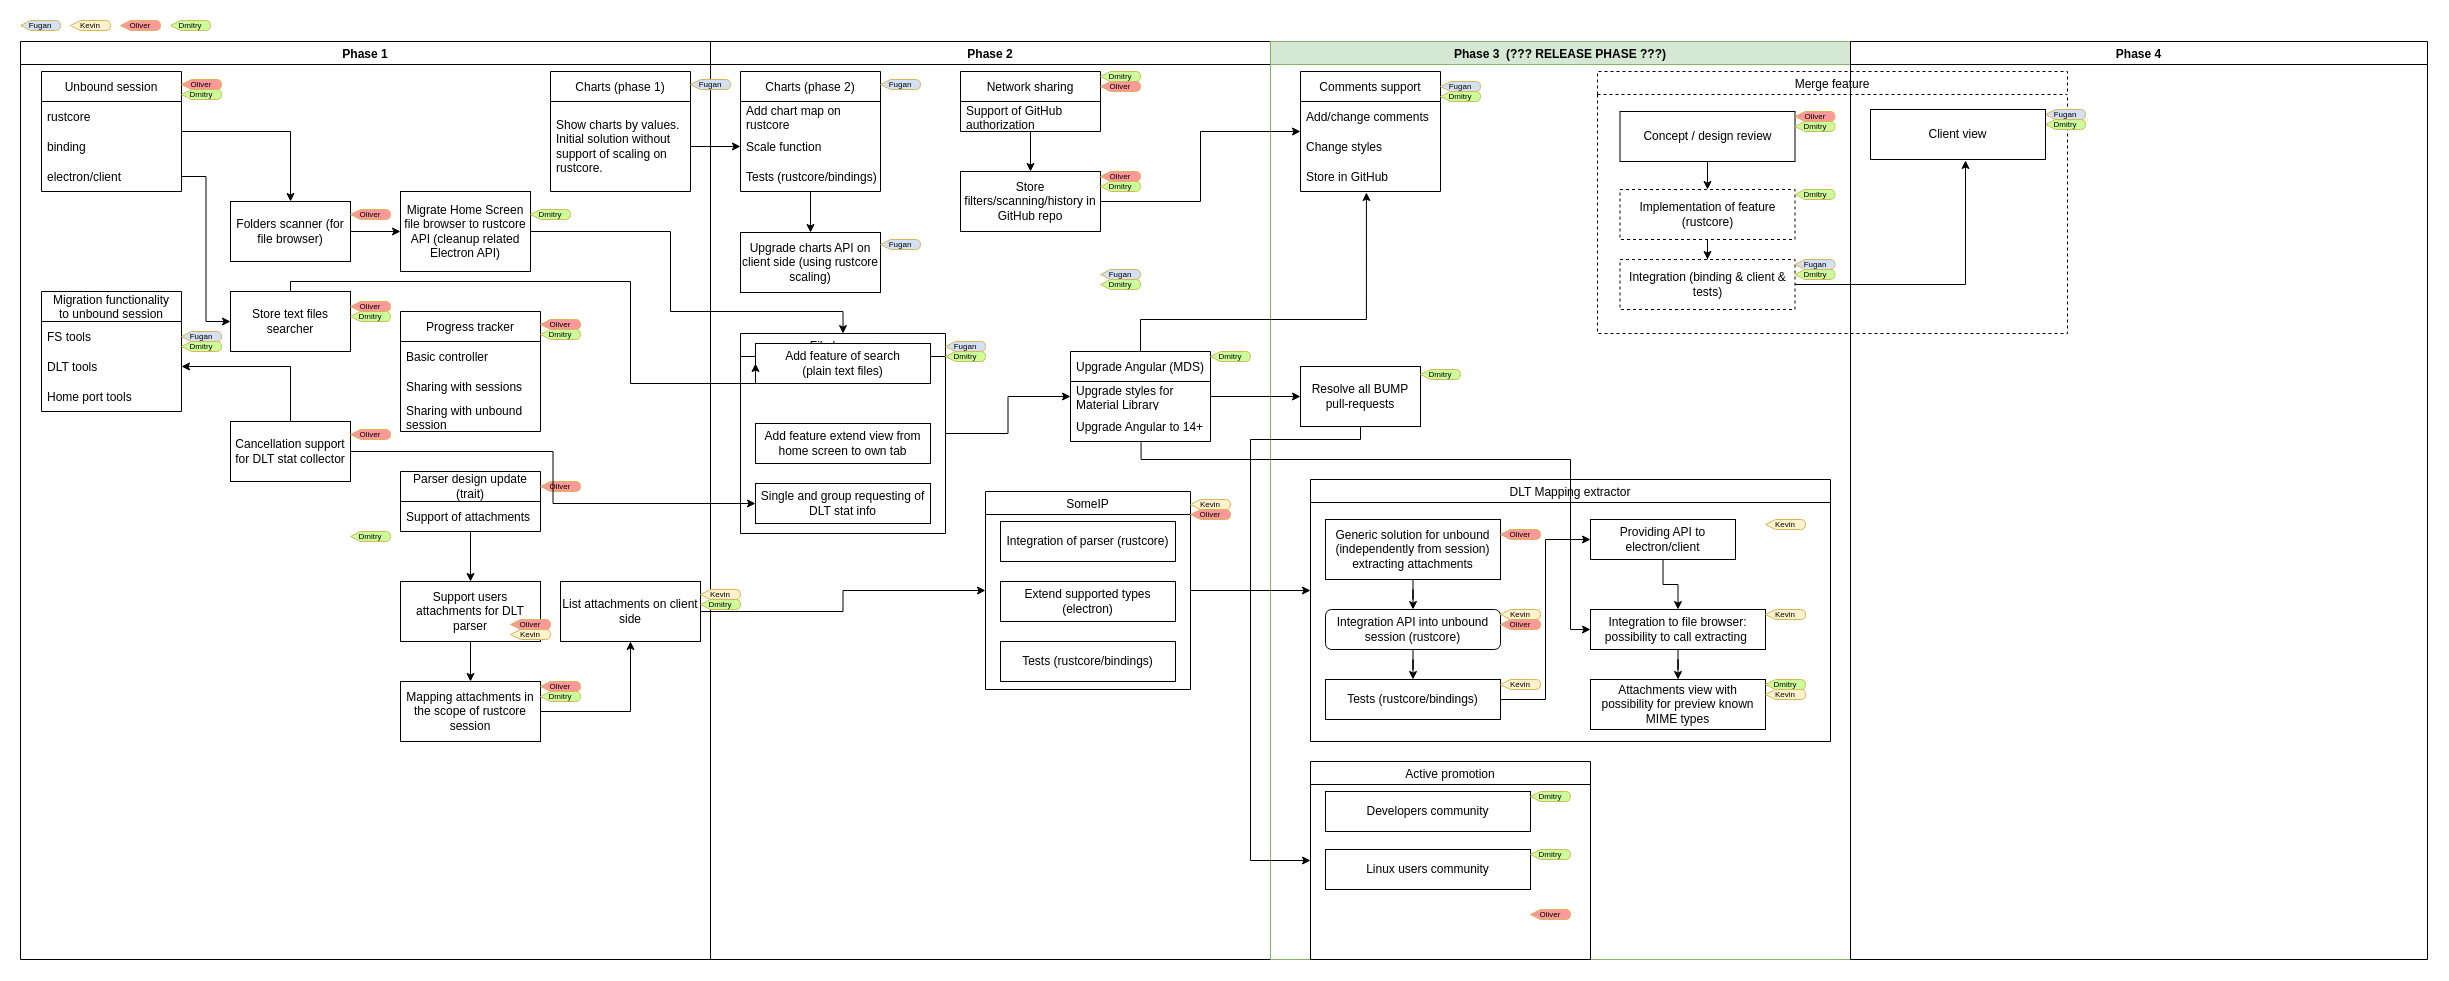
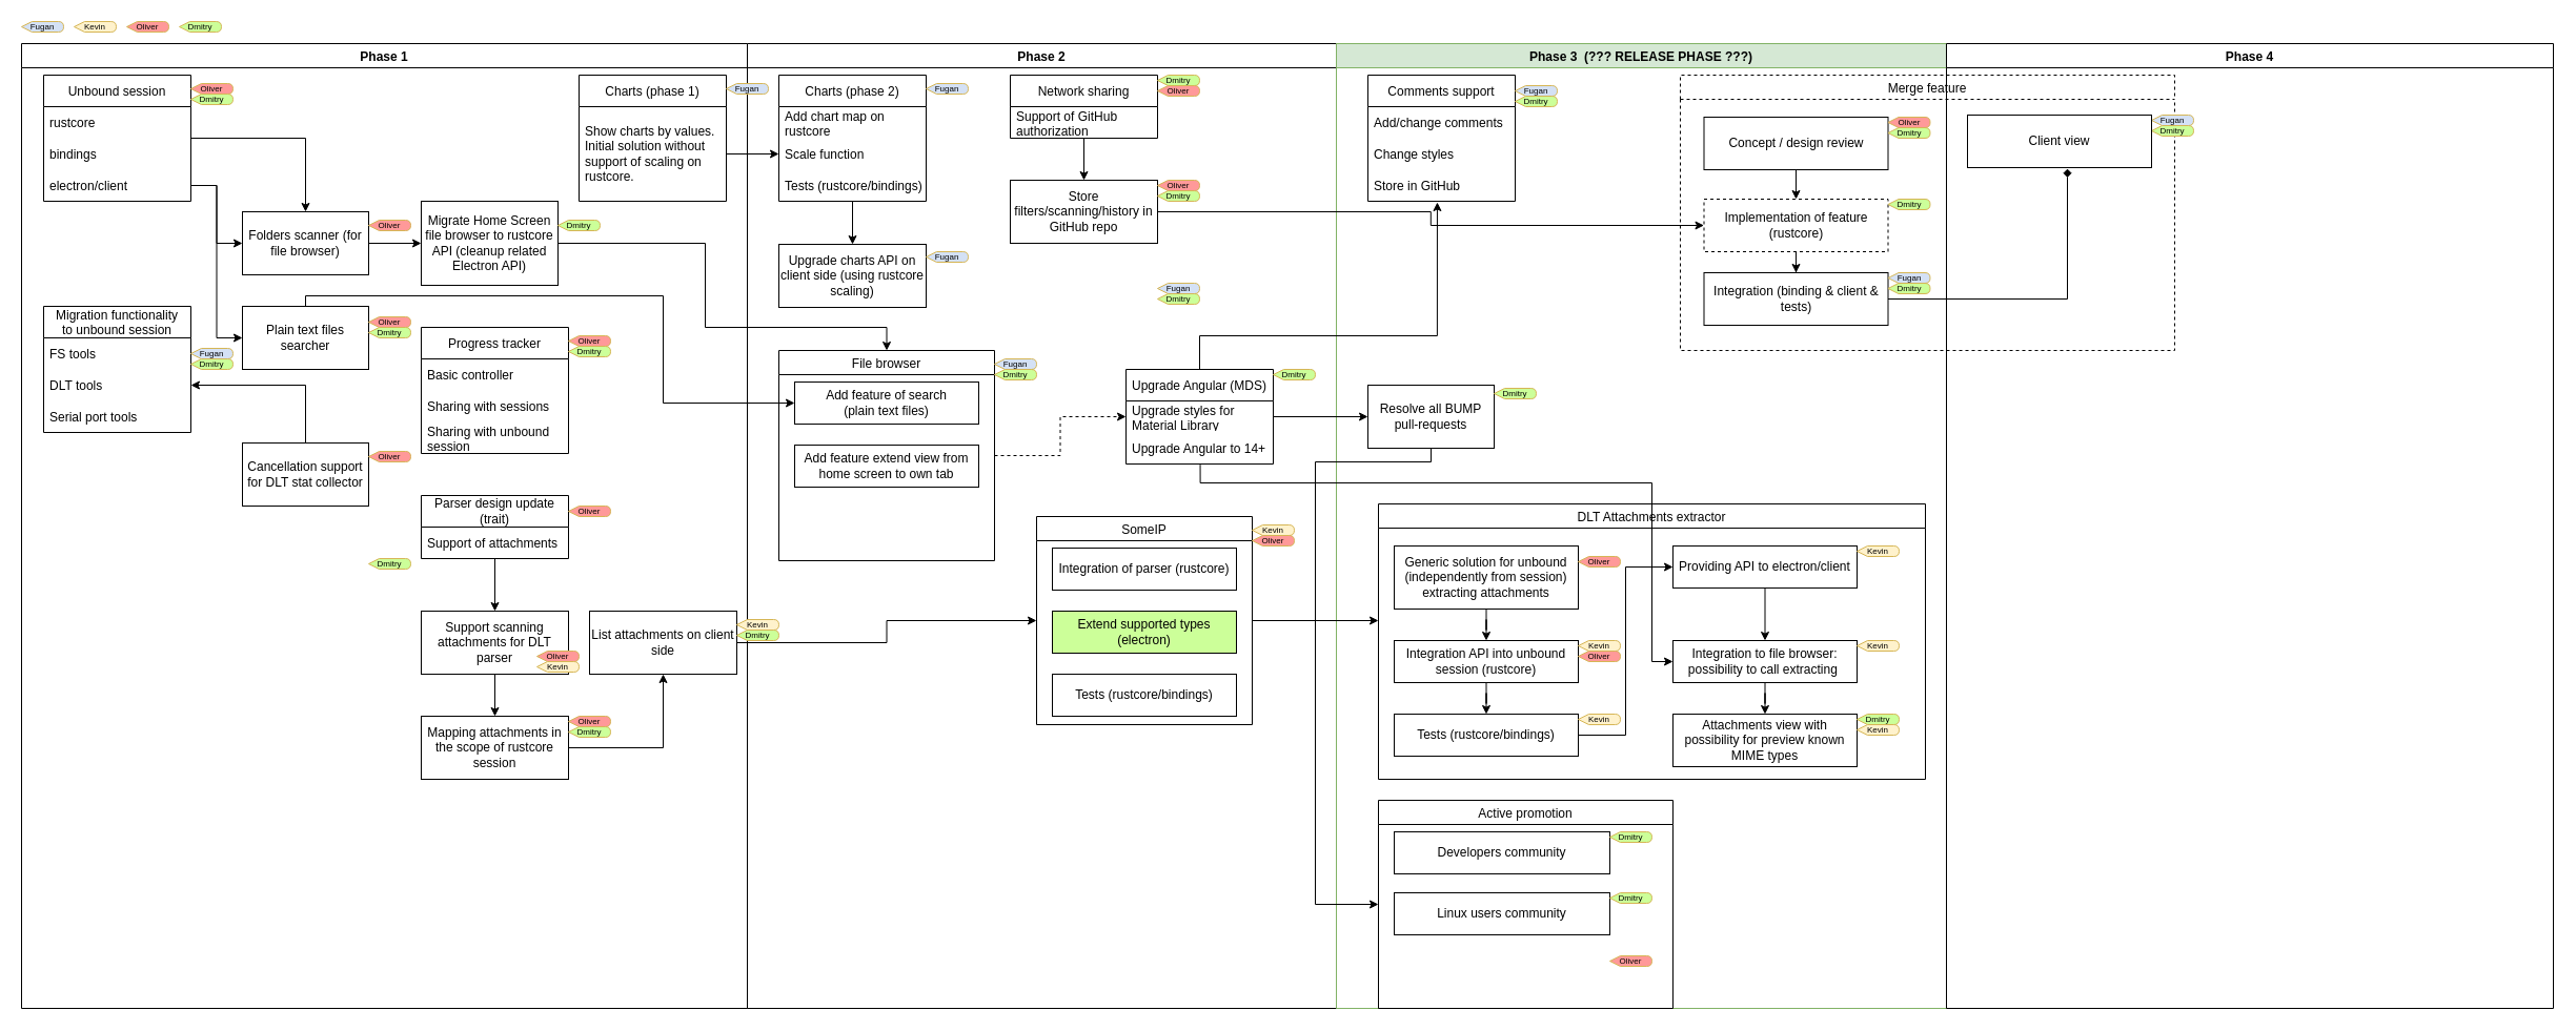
- <mxCell id="141" style="edgeStyle=orthogonalEdgeStyle;rounded=0;orthogonalLoop=1;jettySize=auto;html=1;fontSize=12;" edge="1" parent="1" source="66" target="95"><mxGeometry relative="1" as="geometry" /></mxCell>
+ <mxCell id="141" style="edgeStyle=orthogonalEdgeStyle;rounded=0;orthogonalLoop=1;jettySize=auto;html=1;fontSize=12;" edge="1" parent="1" source="66" target="130"><mxGeometry relative="1" as="geometry" /></mxCell>
- <mxCell id="5" value="binding" style="text;strokeColor=none;fillColor=none;align=left;verticalAlign=middle;spacingLeft=4;spacingRight=4;overflow=hidden;points=[[0,0.5],[1,0.5]];portConstraint=eastwest;rotatable=0;" vertex="1" parent="3"><mxGeometry y="60" width="140" height="30" as="geometry" /></mxCell>
+ <mxCell id="5" value="bindings" style="text;strokeColor=none;fillColor=none;align=left;verticalAlign=middle;spacingLeft=4;spacingRight=4;overflow=hidden;points=[[0,0.5],[1,0.5]];portConstraint=eastwest;rotatable=0;" vertex="1" parent="3"><mxGeometry y="60" width="140" height="30" as="geometry" /></mxCell>
- <mxCell id="155" style="edgeStyle=orthogonalEdgeStyle;rounded=0;orthogonalLoop=1;jettySize=auto;html=1;exitX=1;exitY=0.5;exitDx=0;exitDy=0;entryX=0.543;entryY=1.02;entryDx=0;entryDy=0;entryPerimeter=0;fontSize=8;" edge="1" parent="1" source="131" target="154"><mxGeometry relative="1" as="geometry" /></mxCell>
+ <mxCell id="155" style="edgeStyle=orthogonalEdgeStyle;rounded=0;orthogonalLoop=1;jettySize=auto;html=1;exitX=1;exitY=0.5;exitDx=0;exitDy=0;entryX=0.543;entryY=1.02;entryDx=0;entryDy=0;entryPerimeter=0;fontSize=8;endArrow=diamond;" edge="1" parent="1" source="131" target="154"><mxGeometry relative="1" as="geometry" /></mxCell>
+ <mxCell id="14" style="edgeStyle=orthogonalEdgeStyle;rounded=0;orthogonalLoop=1;jettySize=auto;html=1;entryX=0;entryY=0.5;entryDx=0;entryDy=0;" edge="1" parent="2" source="6" target="13"><mxGeometry relative="1" as="geometry" /></mxCell>
- <mxCell id="131" value="Integration (binding &amp;amp; client &amp;amp; tests)" style="rounded=0;whiteSpace=wrap;html=1;fontSize=12;align=center;dashed=1;" vertex="1" parent="124"><mxGeometry x="22.5" y="188" width="175" height="50" as="geometry" /></mxCell>
+ <mxCell id="131" value="Integration (binding &amp;amp; client &amp;amp; tests)" style="rounded=0;whiteSpace=wrap;html=1;fontSize=12;align=center;dashed=0;" vertex="1" parent="124"><mxGeometry x="22.5" y="188" width="175" height="50" as="geometry" /></mxCell>
- <mxCell id="15" value="Store text files searcher" style="rounded=0;whiteSpace=wrap;html=1;" vertex="1" parent="2"><mxGeometry x="210" y="250" width="120" height="60" as="geometry" /></mxCell>
+ <mxCell id="15" value="Plain text files searcher" style="rounded=0;whiteSpace=wrap;html=1;" vertex="1" parent="2"><mxGeometry x="210" y="250" width="120" height="60" as="geometry" /></mxCell>
- <mxCell id="60" value="&lt;span style=&quot;&quot;&gt;Add feature of search&lt;br&gt;(plain text files)&lt;/span&gt;" style="rounded=0;whiteSpace=wrap;html=1;fontSize=12;align=center;" vertex="1" parent="59"><mxGeometry x="15" y="10" width="175" height="40" as="geometry" /></mxCell>
+ <mxCell id="60" value="&lt;span style=&quot;&quot;&gt;Add feature of search&lt;br&gt;(plain text files)&lt;/span&gt;" style="rounded=0;whiteSpace=wrap;html=1;fontSize=12;align=center;" vertex="1" parent="59"><mxGeometry x="15" y="30" width="175" height="40" as="geometry" /></mxCell>
- <mxCell id="10" value="Home port tools" style="text;strokeColor=none;fillColor=none;align=left;verticalAlign=middle;spacingLeft=4;spacingRight=4;overflow=hidden;points=[[0,0.5],[1,0.5]];portConstraint=eastwest;rotatable=0;" vertex="1" parent="7"><mxGeometry y="90" width="140" height="30" as="geometry" /></mxCell>
+ <mxCell id="10" value="Serial port tools" style="text;strokeColor=none;fillColor=none;align=left;verticalAlign=middle;spacingLeft=4;spacingRight=4;overflow=hidden;points=[[0,0.5],[1,0.5]];portConstraint=eastwest;rotatable=0;" vertex="1" parent="7"><mxGeometry y="90" width="140" height="30" as="geometry" /></mxCell>
- <mxCell id="58" style="edgeStyle=orthogonalEdgeStyle;rounded=0;orthogonalLoop=1;jettySize=auto;html=1;entryX=0;entryY=0.5;entryDx=0;entryDy=0;fontSize=8;" edge="1" parent="51" source="59" target="68"><mxGeometry relative="1" as="geometry" /></mxCell>
+ <mxCell id="58" style="edgeStyle=orthogonalEdgeStyle;rounded=0;orthogonalLoop=1;jettySize=auto;html=1;entryX=0;entryY=0.5;entryDx=0;entryDy=0;fontSize=8;dashed=1;" edge="1" parent="51" source="59" target="68"><mxGeometry relative="1" as="geometry" /></mxCell>
- <mxCell id="92" style="edgeStyle=orthogonalEdgeStyle;rounded=0;orthogonalLoop=1;jettySize=auto;html=1;entryX=0;entryY=0.5;entryDx=0;entryDy=0;fontSize=12;" edge="1" parent="1" source="17" target="62"><mxGeometry relative="1" as="geometry" /></mxCell>
- <mxCell id="104" value="DLT Mapping extractor" style="swimlane;fontSize=12;fontStyle=0" vertex="1" parent="94"><mxGeometry x="40" y="438" width="520" height="262" as="geometry"><mxRectangle x="75" y="440" width="130" height="23" as="alternateBounds" /></mxGeometry></mxCell>
+ <mxCell id="104" value="DLT Attachments extractor" style="swimlane;fontSize=12;fontStyle=0" vertex="1" parent="94"><mxGeometry x="40" y="438" width="520" height="262" as="geometry"><mxRectangle x="75" y="440" width="130" height="23" as="alternateBounds" /></mxGeometry></mxCell>
- <mxCell id="62" value="&lt;div style=&quot;&quot;&gt;&lt;span&gt;Single and group requesting of DLT stat info&lt;/span&gt;&lt;/div&gt;" style="rounded=0;whiteSpace=wrap;html=1;fontSize=12;align=center;" vertex="1" parent="59"><mxGeometry x="15" y="150" width="175" height="40" as="geometry" /></mxCell>
- <mxCell id="115" value="&lt;div&gt;Providing API to electron/client&lt;/div&gt;" style="rounded=0;whiteSpace=wrap;html=1;fontSize=12;align=center;" vertex="1" parent="104"><mxGeometry x="280" y="40" width="145" height="40" as="geometry" /></mxCell>
+ <mxCell id="115" value="&lt;div&gt;Providing API to electron/client&lt;/div&gt;" style="rounded=0;whiteSpace=wrap;html=1;fontSize=12;align=center;" vertex="1" parent="104"><mxGeometry x="280" y="40" width="175" height="40" as="geometry" /></mxCell>
- <mxCell id="86" value="&lt;span style=&quot;text-align: left&quot;&gt;Extend supported types (electron)&lt;/span&gt;" style="rounded=0;whiteSpace=wrap;html=1;fontSize=12;" vertex="1" parent="84"><mxGeometry x="15" y="90" width="175" height="40" as="geometry" /></mxCell>
+ <mxCell id="86" value="&lt;span style=&quot;text-align: left&quot;&gt;Extend supported types (electron)&lt;/span&gt;" style="rounded=0;whiteSpace=wrap;html=1;fontSize=12;fillColor=#ccff99;" vertex="1" parent="84"><mxGeometry x="15" y="90" width="175" height="40" as="geometry" /></mxCell>
- <mxCell id="30" value="Support users attachments for DLT parser" style="rounded=0;whiteSpace=wrap;html=1;fontSize=12;" vertex="1" parent="2"><mxGeometry x="380" y="540" width="140" height="60" as="geometry" /></mxCell>
+ <mxCell id="30" value="Support scanning attachments for DLT parser" style="rounded=0;whiteSpace=wrap;html=1;fontSize=12;" vertex="1" parent="2"><mxGeometry x="380" y="540" width="140" height="60" as="geometry" /></mxCell>
- <mxCell id="111" value="Integration API into unbound session (rustcore)" style="whiteSpace=wrap;html=1;fontSize=12;align=center;rounded=1;" vertex="1" parent="104"><mxGeometry x="15" y="130" width="175" height="40" as="geometry" /></mxCell>
+ <mxCell id="111" value="Integration API into unbound session (rustcore)" style="rounded=0;whiteSpace=wrap;html=1;fontSize=12;align=center;" vertex="1" parent="104"><mxGeometry x="15" y="130" width="175" height="40" as="geometry" /></mxCell>
